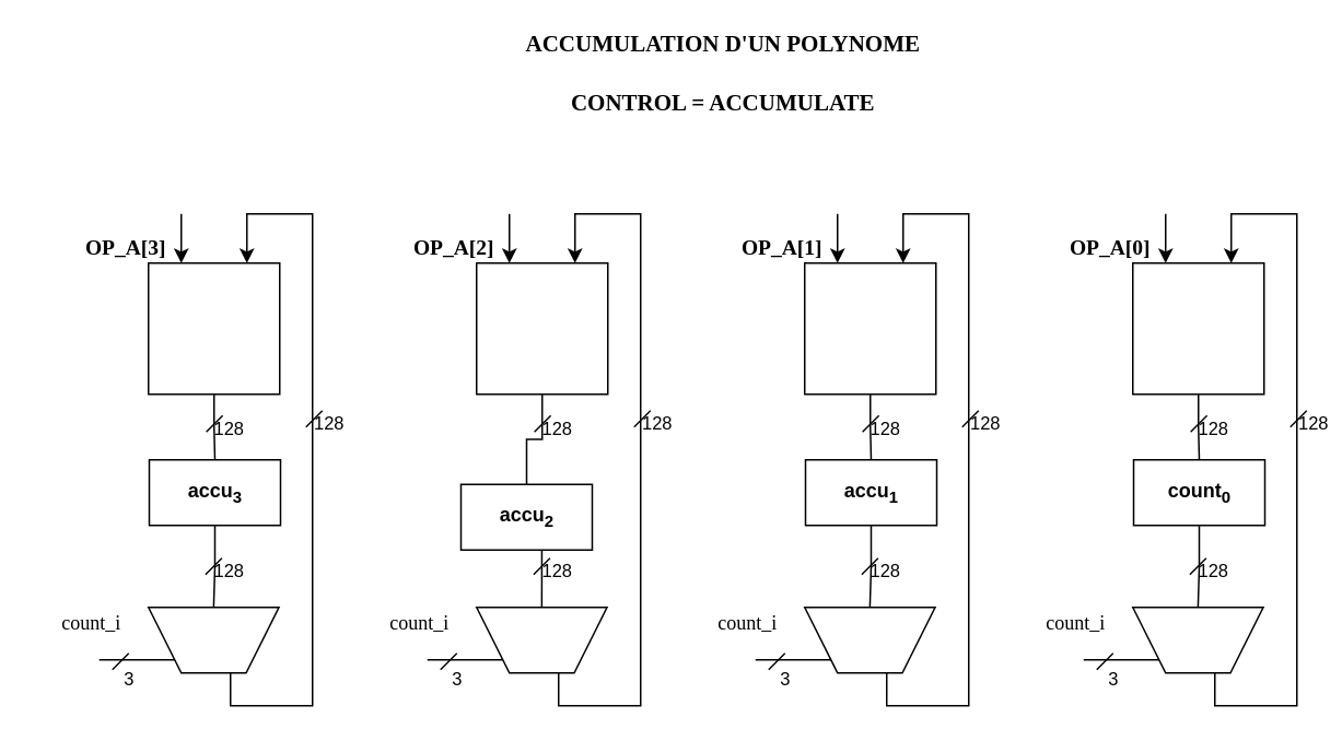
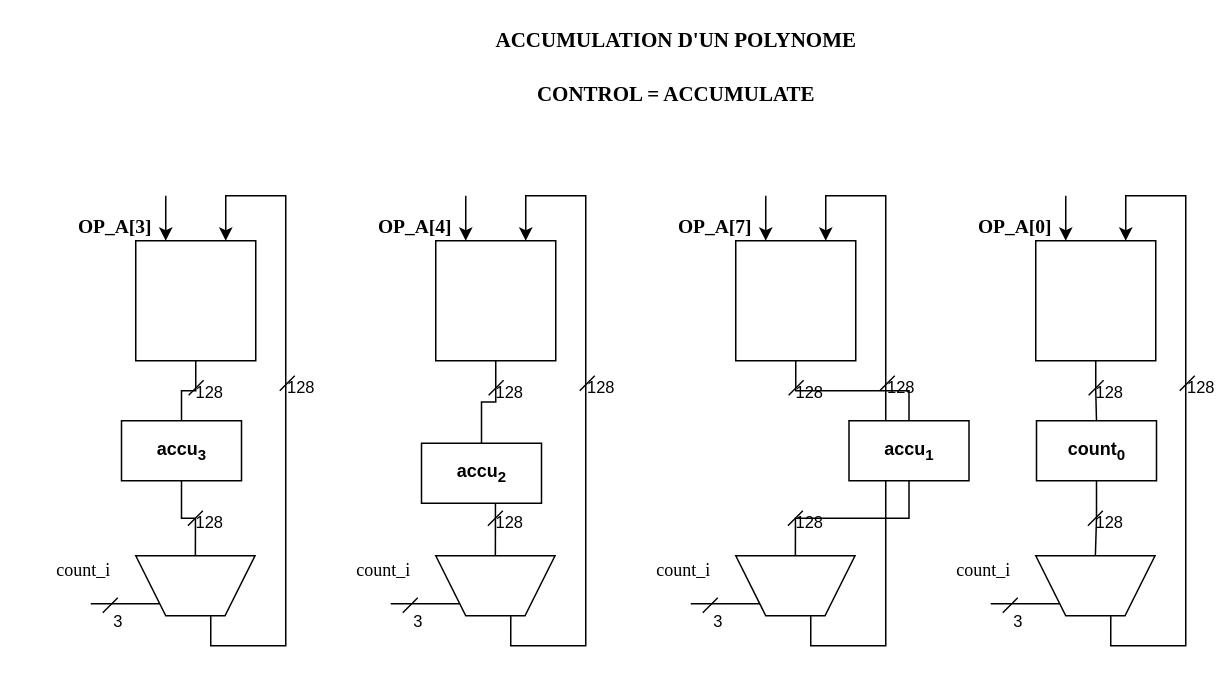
- <mxCell id="62" value="&lt;font size=&quot;1&quot; face=&quot;Lucida Console&quot;&gt;&lt;b style=&quot;font-size: 14px&quot;&gt;ACCUMULATION D'UN POLYNOME&lt;/b&gt;&lt;/font&gt;&lt;font size=&quot;1&quot; face=&quot;Lucida Console&quot;&gt;&lt;b style=&quot;font-size: 14px&quot;&gt;&lt;br&gt;&lt;/b&gt;&lt;/font&gt;&lt;div style=&quot;font-size: 14px&quot;&gt;&lt;font style=&quot;font-size: 14px&quot; face=&quot;Lucida Console&quot;&gt;&lt;b&gt;&lt;br&gt;&lt;/b&gt;&lt;/font&gt;&lt;/div&gt;&lt;div style=&quot;font-size: 14px&quot;&gt;&lt;font style=&quot;font-size: 14px&quot; face=&quot;Lucida Console&quot;&gt;&lt;b&gt;CONTROL = &lt;/b&gt;&lt;/font&gt;&lt;font face=&quot;Lucida Console&quot;&gt;&lt;b&gt;ACCUMULATE&lt;/b&gt;&lt;/font&gt;&lt;br&gt;&lt;/div&gt;&lt;font size=&quot;1&quot; face=&quot;Lucida Console&quot;&gt;&lt;b style=&quot;font-size: 14px&quot;&gt;&lt;/b&gt;&lt;/font&gt;&lt;font size=&quot;1&quot; face=&quot;Lucida Console&quot;&gt;&lt;b style=&quot;font-size: 14px&quot;&gt;&lt;span class=&quot;ILfuVd&quot;&gt;&lt;span class=&quot;hgKElc&quot;&gt;&lt;/span&gt;&lt;/span&gt;&lt;/b&gt;&lt;/font&gt;" style="text;html=1;align=center;verticalAlign=middle;resizable=0;points=[];autosize=1;" vertex="1" parent="1"><mxGeometry x="319.5" y="20" width="240" height="50" as="geometry" /></mxCell>
+ <mxCell id="62" value="&lt;font size=&quot;1&quot; face=&quot;Lucida Console&quot;&gt;&lt;b style=&quot;font-size: 14px&quot;&gt;ACCUMULATION D'UN POLYNOME&lt;/b&gt;&lt;/font&gt;&lt;font size=&quot;1&quot; face=&quot;Lucida Console&quot;&gt;&lt;b style=&quot;font-size: 14px&quot;&gt;&lt;br&gt;&lt;/b&gt;&lt;/font&gt;&lt;div style=&quot;font-size: 14px&quot;&gt;&lt;font style=&quot;font-size: 14px&quot; face=&quot;Lucida Console&quot;&gt;&lt;b&gt;&lt;br&gt;&lt;/b&gt;&lt;/font&gt;&lt;/div&gt;&lt;div style=&quot;font-size: 14px&quot;&gt;&lt;font style=&quot;font-size: 14px&quot; face=&quot;Lucida Console&quot;&gt;&lt;b&gt;CONTROL = &lt;/b&gt;&lt;/font&gt;&lt;font face=&quot;Lucida Console&quot;&gt;&lt;b&gt;ACCUMULATE&lt;/b&gt;&lt;/font&gt;&lt;br&gt;&lt;/div&gt;&lt;font size=&quot;1&quot; face=&quot;Lucida Console&quot;&gt;&lt;b style=&quot;font-size: 14px&quot;&gt;&lt;/b&gt;&lt;/font&gt;&lt;font size=&quot;1&quot; face=&quot;Lucida Console&quot;&gt;&lt;b style=&quot;font-size: 14px&quot;&gt;&lt;span class=&quot;ILfuVd&quot;&gt;&lt;span class=&quot;hgKElc&quot;&gt;&lt;/span&gt;&lt;/span&gt;&lt;/b&gt;&lt;/font&gt;" style="text;html=1;align=center;verticalAlign=middle;resizable=0;points=[];autosize=1;" vertex="1" parent="1"><mxGeometry x="329.5" y="20" width="240" height="50" as="geometry" /></mxCell>
- <mxCell id="31" value="&lt;font style=&quot;font-size: 13px&quot;&gt;&lt;b&gt;&lt;font style=&quot;font-size: 13px&quot; face=&quot;Lucida Console&quot;&gt;OP_A[2]&lt;/font&gt;&lt;/b&gt;&lt;/font&gt;" style="text;html=1;align=center;verticalAlign=middle;resizable=0;points=[];autosize=1;" vertex="1" parent="1"><mxGeometry x="240.5" y="140" width="70" height="20" as="geometry" /></mxCell>
+ <mxCell id="31" value="&lt;font style=&quot;font-size: 13px&quot;&gt;&lt;b&gt;&lt;font style=&quot;font-size: 13px&quot; face=&quot;Lucida Console&quot;&gt;OP_A[4]&lt;/font&gt;&lt;/b&gt;&lt;/font&gt;" style="text;html=1;align=center;verticalAlign=middle;resizable=0;points=[];autosize=1;" vertex="1" parent="1"><mxGeometry x="240.5" y="140" width="70" height="20" as="geometry" /></mxCell>
- <mxCell id="46" value="&lt;font style=&quot;font-size: 13px&quot;&gt;&lt;b&gt;&lt;font style=&quot;font-size: 13px&quot; face=&quot;Lucida Console&quot;&gt;OP_A[1]&lt;/font&gt;&lt;/b&gt;&lt;/font&gt;" style="text;html=1;align=center;verticalAlign=middle;resizable=0;points=[];autosize=1;" vertex="1" parent="1"><mxGeometry x="440.5" y="140" width="70" height="20" as="geometry" /></mxCell>
+ <mxCell id="46" value="&lt;font style=&quot;font-size: 13px&quot;&gt;&lt;b&gt;&lt;font style=&quot;font-size: 13px&quot; face=&quot;Lucida Console&quot;&gt;OP_A[7]&lt;/font&gt;&lt;/b&gt;&lt;/font&gt;" style="text;html=1;align=center;verticalAlign=middle;resizable=0;points=[];autosize=1;" vertex="1" parent="1"><mxGeometry x="440.5" y="140" width="70" height="20" as="geometry" /></mxCell>
- <mxCell id="8" value="&lt;b&gt;accu&lt;sub&gt;3&lt;/sub&gt;&lt;/b&gt;" style="rounded=0;whiteSpace=wrap;html=1;" vertex="1" parent="1"><mxGeometry x="90.5" y="280" width="80" height="40" as="geometry" /></mxCell>
+ <mxCell id="8" value="&lt;b&gt;accu&lt;sub&gt;3&lt;/sub&gt;&lt;/b&gt;" style="rounded=0;whiteSpace=wrap;html=1;" vertex="1" parent="1"><mxGeometry x="80.5" y="280" width="80" height="40" as="geometry" /></mxCell>
- <mxCell id="38" value="&lt;b&gt;accu&lt;sub&gt;1&lt;/sub&gt;&lt;/b&gt;" style="rounded=0;whiteSpace=wrap;html=1;" vertex="1" parent="1"><mxGeometry x="490.5" y="280" width="80" height="40" as="geometry" /></mxCell>
+ <mxCell id="38" value="&lt;b&gt;accu&lt;sub&gt;1&lt;/sub&gt;&lt;/b&gt;" style="rounded=0;whiteSpace=wrap;html=1;" vertex="1" parent="1"><mxGeometry x="565.5" y="280" width="80" height="40" as="geometry" /></mxCell>
